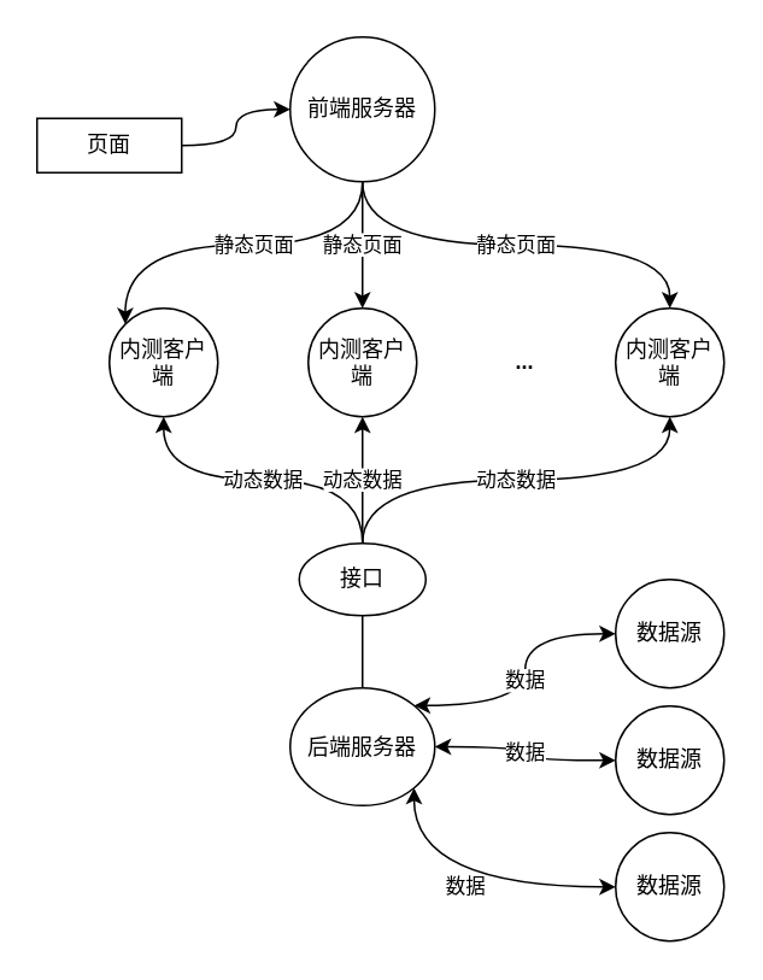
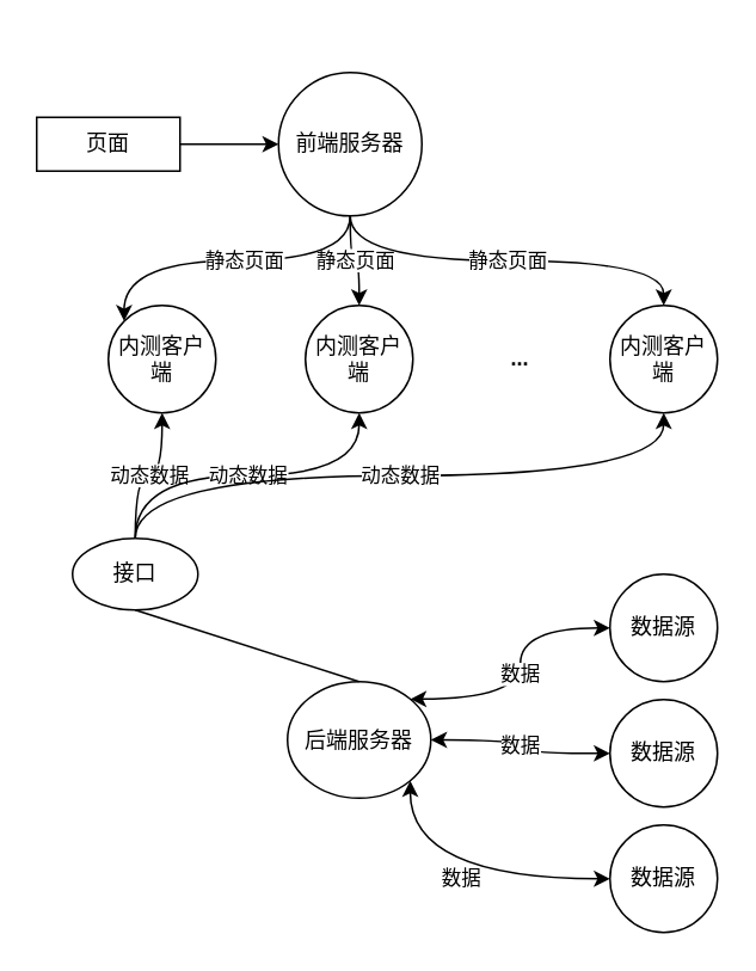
- <mxCell id="5" value="前端服务器" style="ellipse;whiteSpace=wrap;html=1;aspect=fixed;" parent="1" vertex="1"><mxGeometry x="160" y="20" width="80" height="80" as="geometry" /></mxCell>
+ <mxCell id="5" value="前端服务器" style="ellipse;whiteSpace=wrap;html=1;aspect=fixed;" parent="1" vertex="1"><mxGeometry x="155" y="40" width="80" height="80" as="geometry" /></mxCell>
- <mxCell id="24" value="接口" style="ellipse;whiteSpace=wrap;html=1;" parent="1" vertex="1"><mxGeometry x="165" y="300" width="70" height="40" as="geometry" /></mxCell>
+ <mxCell id="24" value="接口" style="ellipse;whiteSpace=wrap;html=1;" parent="1" vertex="1"><mxGeometry x="40" y="300" width="70" height="40" as="geometry" /></mxCell>
